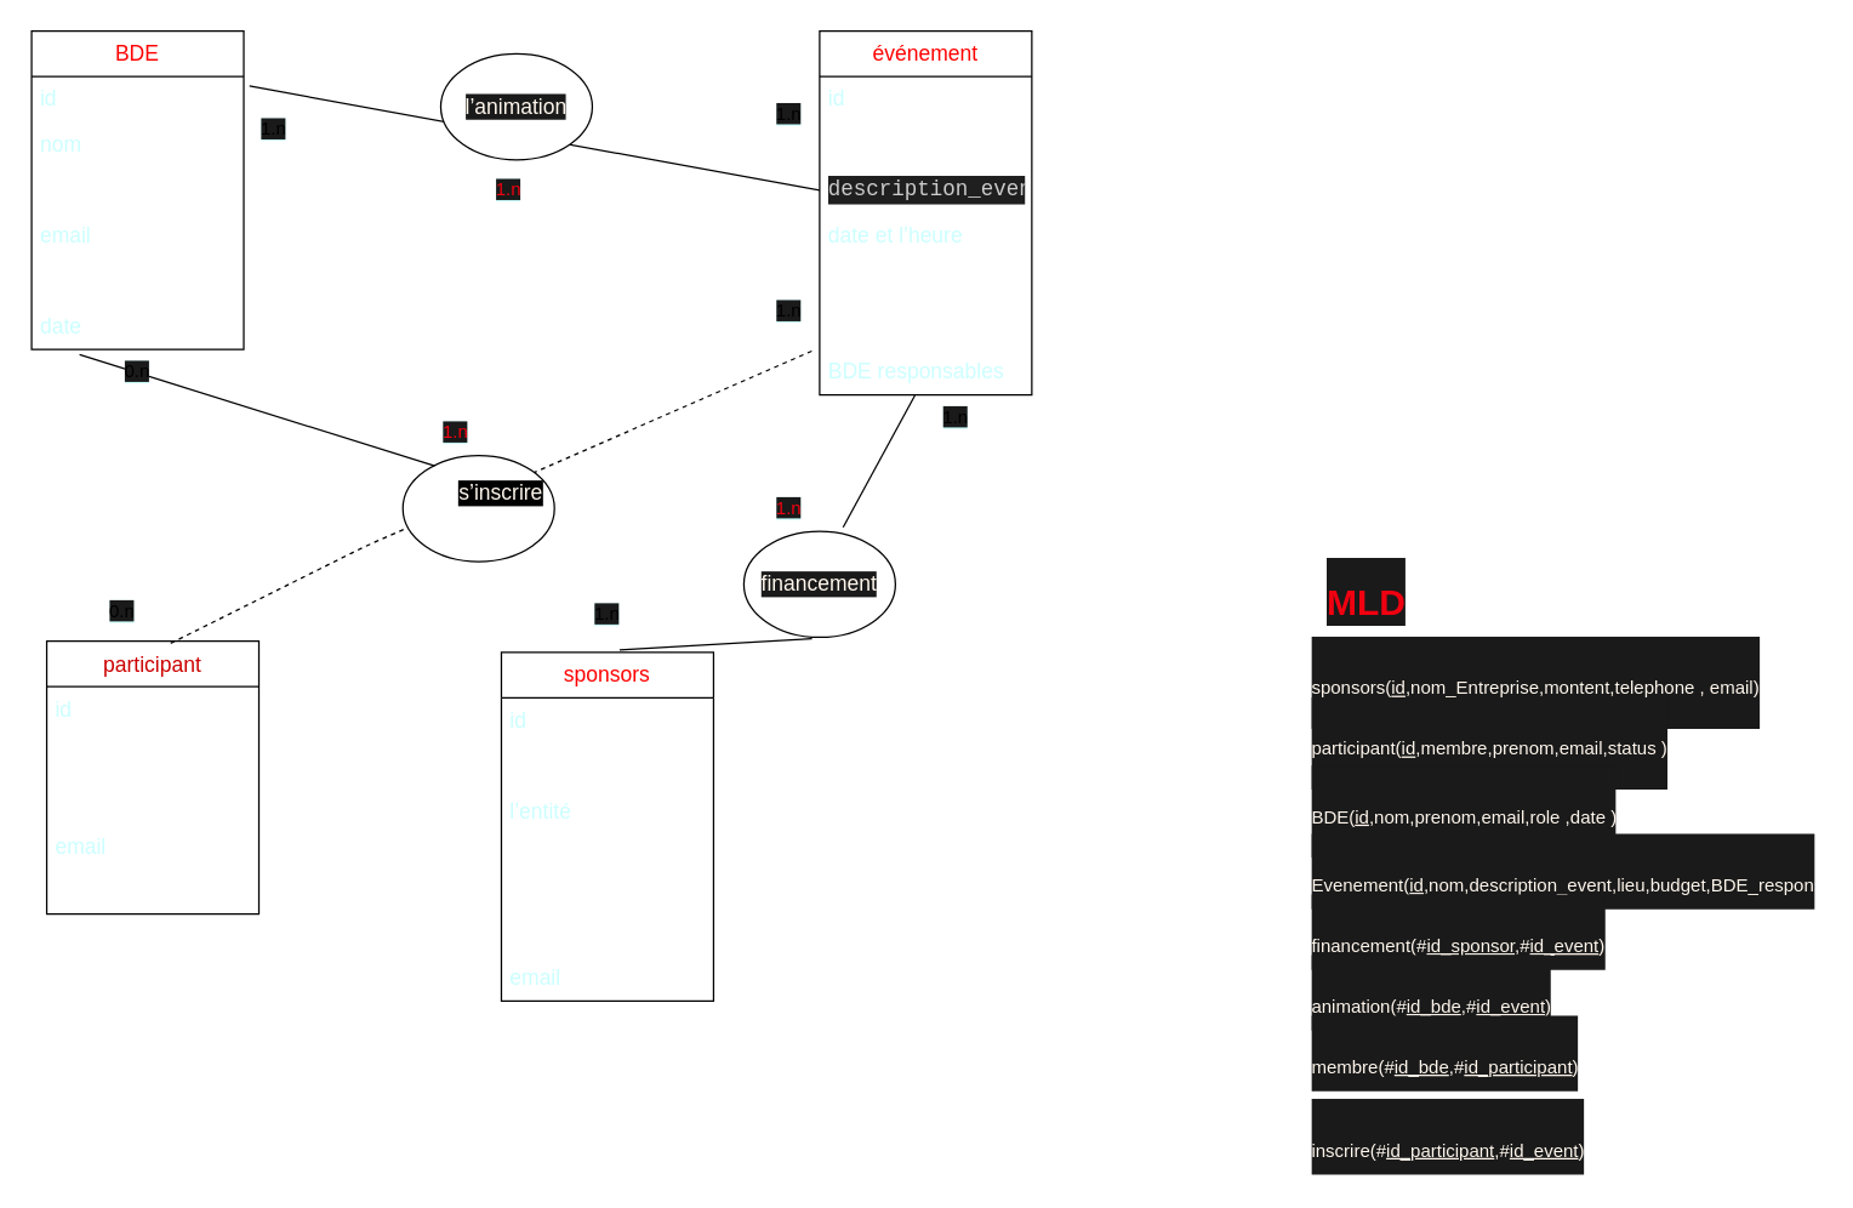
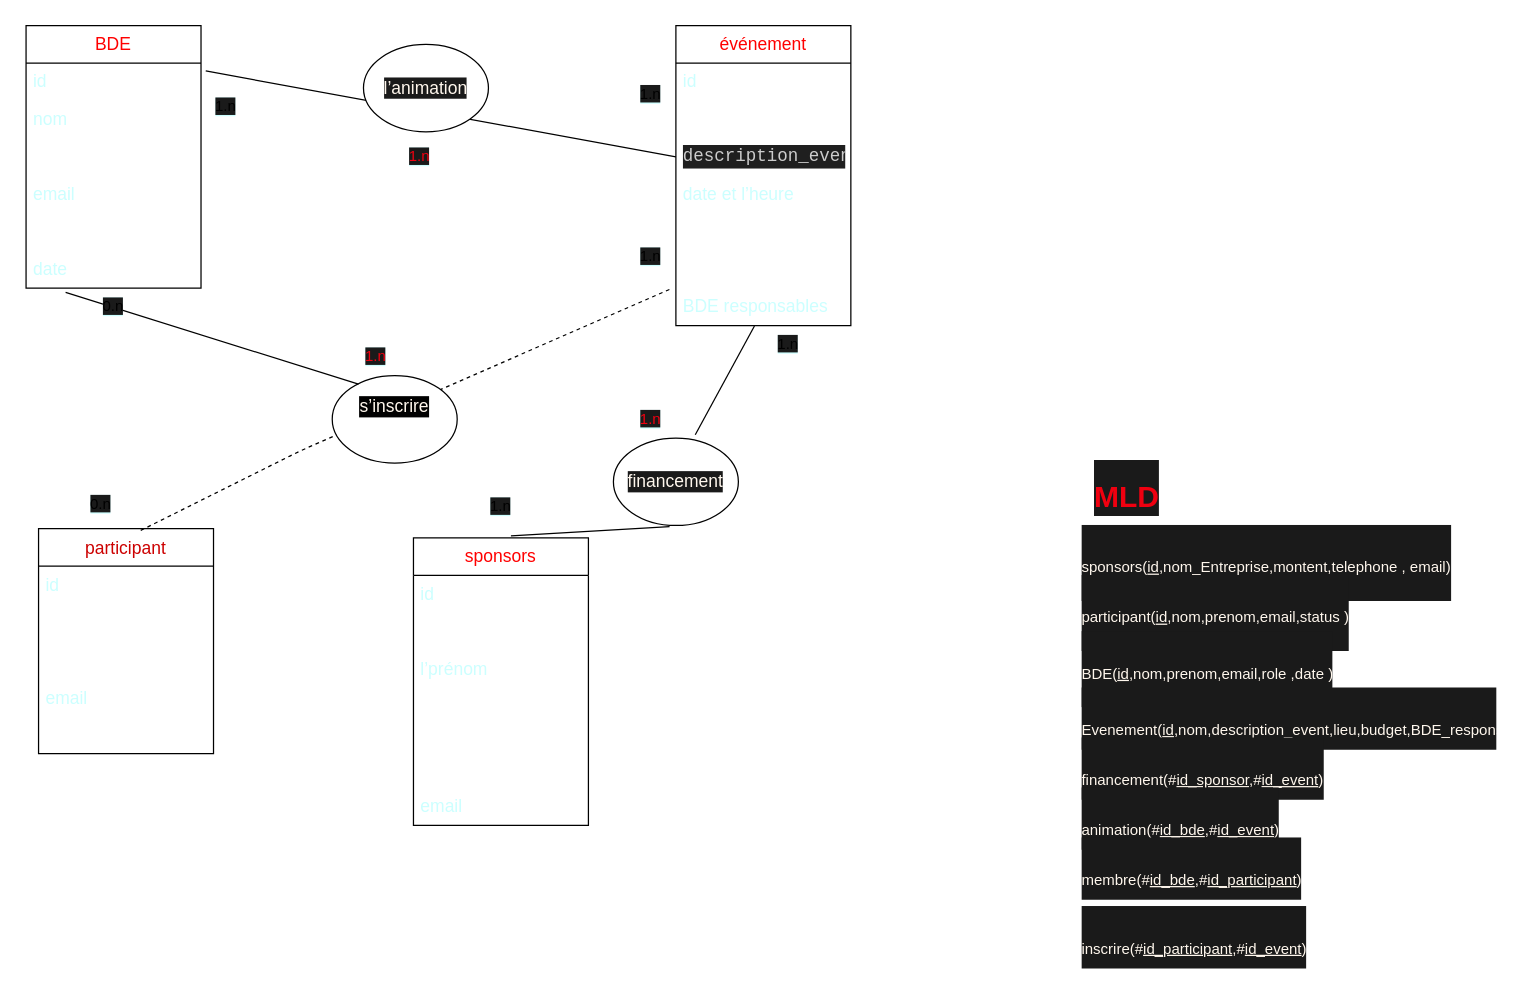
- <mxCell id="38" value="&lt;span id=&quot;docs-internal-guid-1dca1ef8-7fff-0c7e-3ad9-99fe6d4969ea&quot;&gt;&lt;span style=&quot;font-size: 10.5pt; font-family: Arial, sans-serif; font-variant-numeric: normal; font-variant-east-asian: normal; font-variant-alternates: normal; font-variant-position: normal; vertical-align: baseline;&quot;&gt;&lt;font color=&quot;#fff7ed&quot;&gt;s’inscrire&lt;/font&gt;&lt;/span&gt;&lt;/span&gt;" style="text;html=1;align=center;verticalAlign=middle;whiteSpace=wrap;rounded=0;labelBackgroundColor=#000000;" vertex="1" parent="1"><mxGeometry x="300" y="310" width="60" height="30" as="geometry" /></mxCell>
+ <mxCell id="38" value="&lt;span id=&quot;docs-internal-guid-1dca1ef8-7fff-0c7e-3ad9-99fe6d4969ea&quot;&gt;&lt;span style=&quot;font-size: 10.5pt; font-family: Arial, sans-serif; font-variant-numeric: normal; font-variant-east-asian: normal; font-variant-alternates: normal; font-variant-position: normal; vertical-align: baseline;&quot;&gt;&lt;font color=&quot;#fff7ed&quot;&gt;s’inscrire&lt;/font&gt;&lt;/span&gt;&lt;/span&gt;" style="text;html=1;align=center;verticalAlign=middle;whiteSpace=wrap;rounded=0;labelBackgroundColor=#000000;" vertex="1" parent="1"><mxGeometry x="285" y="310" width="60" height="30" as="geometry" /></mxCell>
- <mxCell id="51" value="&lt;h1&gt;&lt;span style=&quot;font-size: 12px; font-weight: 400;&quot;&gt;participant(&lt;/span&gt;&lt;u style=&quot;font-size: 12px; font-weight: normal;&quot;&gt;id&lt;/u&gt;&lt;span style=&quot;font-size: 12px; font-weight: normal;&quot;&gt;,membre,prenom,email,status )&lt;/span&gt;&lt;/h1&gt;" style="text;html=1;strokeColor=none;fillColor=none;spacing=5;spacingTop=-20;whiteSpace=wrap;overflow=hidden;rounded=0;labelBackgroundColor=#1A1A1A;fontColor=#FFF7ED;fontStyle=0" vertex="1" parent="1"><mxGeometry x="860" y="470" width="330" height="70" as="geometry" /></mxCell>
+ <mxCell id="51" value="&lt;h1&gt;&lt;span style=&quot;font-size: 12px; font-weight: 400;&quot;&gt;participant(&lt;/span&gt;&lt;u style=&quot;font-size: 12px; font-weight: normal;&quot;&gt;id&lt;/u&gt;&lt;span style=&quot;font-size: 12px; font-weight: normal;&quot;&gt;,nom,prenom,email,status )&lt;/span&gt;&lt;/h1&gt;" style="text;html=1;strokeColor=none;fillColor=none;spacing=5;spacingTop=-20;whiteSpace=wrap;overflow=hidden;rounded=0;labelBackgroundColor=#1A1A1A;fontColor=#FFF7ED;fontStyle=0" vertex="1" parent="1"><mxGeometry x="860" y="470" width="330" height="70" as="geometry" /></mxCell>
- <mxCell id="20" value="&lt;span id=&quot;docs-internal-guid-871e2f17-7fff-f06a-6daf-a95972326f33&quot;&gt;&lt;span style=&quot;font-size: 10.5pt; font-family: Arial, sans-serif; background-color: transparent; font-variant-numeric: normal; font-variant-east-asian: normal; font-variant-alternates: normal; font-variant-position: normal; vertical-align: baseline;&quot;&gt;&lt;font color=&quot;#ccffff&quot;&gt;l’entité&lt;/font&gt;&lt;/span&gt;&lt;/span&gt;" style="text;strokeColor=none;fillColor=none;align=left;verticalAlign=middle;spacingLeft=4;spacingRight=4;overflow=hidden;points=[[0,0.5],[1,0.5]];portConstraint=eastwest;rotatable=0;whiteSpace=wrap;html=1;" vertex="1" parent="17"><mxGeometry y="90" width="140" height="30" as="geometry" /></mxCell>
+ <mxCell id="20" value="&lt;span id=&quot;docs-internal-guid-871e2f17-7fff-f06a-6daf-a95972326f33&quot;&gt;&lt;span style=&quot;font-size: 10.5pt; font-family: Arial, sans-serif; background-color: transparent; font-variant-numeric: normal; font-variant-east-asian: normal; font-variant-alternates: normal; font-variant-position: normal; vertical-align: baseline;&quot;&gt;&lt;font color=&quot;#ccffff&quot;&gt;l’prénom&lt;/font&gt;&lt;/span&gt;&lt;/span&gt;" style="text;strokeColor=none;fillColor=none;align=left;verticalAlign=middle;spacingLeft=4;spacingRight=4;overflow=hidden;points=[[0,0.5],[1,0.5]];portConstraint=eastwest;rotatable=0;whiteSpace=wrap;html=1;" vertex="1" parent="17"><mxGeometry y="90" width="140" height="30" as="geometry" /></mxCell>
